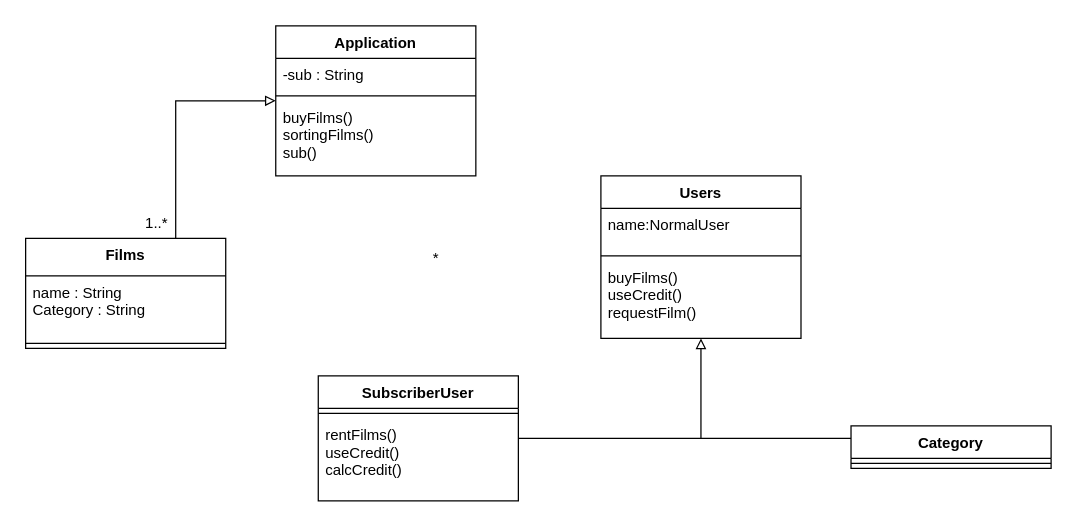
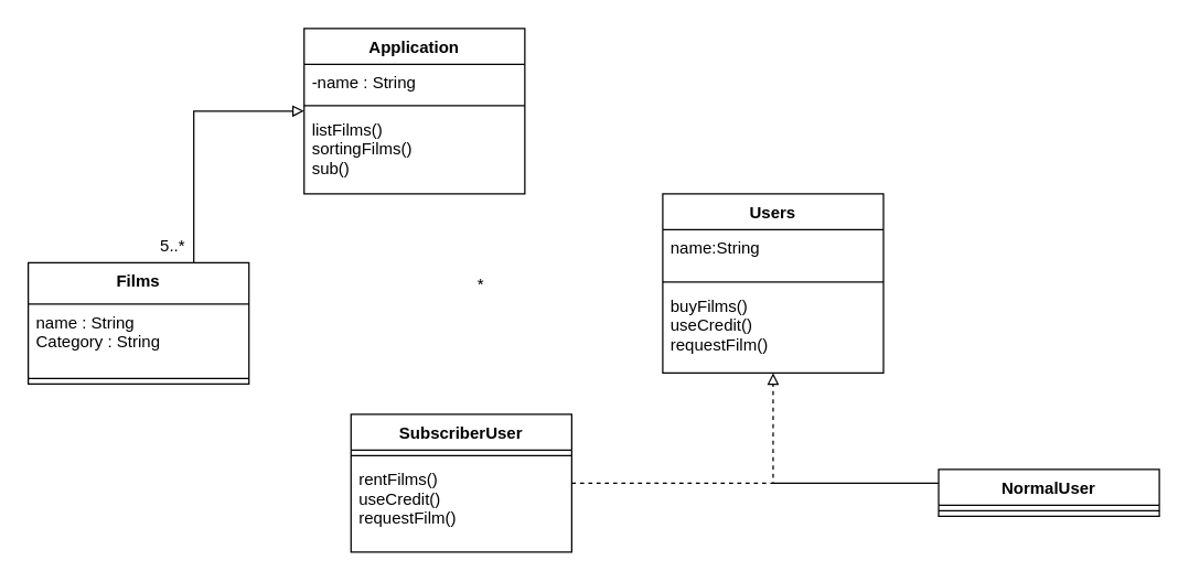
- <mxCell id="3" value="-sub : String" style="text;strokeColor=none;fillColor=none;align=left;verticalAlign=top;spacingLeft=4;spacingRight=4;overflow=hidden;rotatable=0;points=[[0,0.5],[1,0.5]];portConstraint=eastwest;" vertex="1" parent="2"><mxGeometry y="26" width="160" height="26" as="geometry" /></mxCell>
+ <mxCell id="3" value="-name : String" style="text;strokeColor=none;fillColor=none;align=left;verticalAlign=top;spacingLeft=4;spacingRight=4;overflow=hidden;rotatable=0;points=[[0,0.5],[1,0.5]];portConstraint=eastwest;" vertex="1" parent="2"><mxGeometry y="26" width="160" height="26" as="geometry" /></mxCell>
- <mxCell id="5" value="buyFilms()&#10;sortingFilms()&#10;sub()" style="text;strokeColor=none;fillColor=none;align=left;verticalAlign=top;spacingLeft=4;spacingRight=4;overflow=hidden;rotatable=0;points=[[0,0.5],[1,0.5]];portConstraint=eastwest;" vertex="1" parent="2"><mxGeometry y="60" width="160" height="60" as="geometry" /></mxCell>
+ <mxCell id="5" value="listFilms()&#10;sortingFilms()&#10;sub()" style="text;strokeColor=none;fillColor=none;align=left;verticalAlign=top;spacingLeft=4;spacingRight=4;overflow=hidden;rotatable=0;points=[[0,0.5],[1,0.5]];portConstraint=eastwest;" vertex="1" parent="2"><mxGeometry y="60" width="160" height="60" as="geometry" /></mxCell>
- <mxCell id="22" value="1..*" style="text;strokeColor=none;fillColor=none;align=left;verticalAlign=top;spacingLeft=4;spacingRight=4;overflow=hidden;rotatable=0;points=[[0,0.5],[1,0.5]];portConstraint=eastwest;" vertex="1" parent="1"><mxGeometry x="110" y="164" width="100" height="26" as="geometry" /></mxCell>
+ <mxCell id="22" value="5..*" style="text;strokeColor=none;fillColor=none;align=left;verticalAlign=top;spacingLeft=4;spacingRight=4;overflow=hidden;rotatable=0;points=[[0,0.5],[1,0.5]];portConstraint=eastwest;" vertex="1" parent="1"><mxGeometry x="110" y="164" width="100" height="26" as="geometry" /></mxCell>
- <mxCell id="7" value="name:NormalUser" style="text;strokeColor=none;fillColor=none;align=left;verticalAlign=top;spacingLeft=4;spacingRight=4;overflow=hidden;rotatable=0;points=[[0,0.5],[1,0.5]];portConstraint=eastwest;" vertex="1" parent="6"><mxGeometry y="26" width="160" height="34" as="geometry" /></mxCell>
+ <mxCell id="7" value="name:String" style="text;strokeColor=none;fillColor=none;align=left;verticalAlign=top;spacingLeft=4;spacingRight=4;overflow=hidden;rotatable=0;points=[[0,0.5],[1,0.5]];portConstraint=eastwest;" vertex="1" parent="6"><mxGeometry y="26" width="160" height="34" as="geometry" /></mxCell>
- <mxCell id="13" value="rentFilms()&#10;useCredit()&#10;calcCredit()" style="text;strokeColor=none;fillColor=none;align=left;verticalAlign=top;spacingLeft=4;spacingRight=4;overflow=hidden;rotatable=0;points=[[0,0.5],[1,0.5]];portConstraint=eastwest;" vertex="1" parent="11"><mxGeometry y="34" width="160" height="66" as="geometry" /></mxCell>
+ <mxCell id="13" value="rentFilms()&#10;useCredit()&#10;requestFilm()" style="text;strokeColor=none;fillColor=none;align=left;verticalAlign=top;spacingLeft=4;spacingRight=4;overflow=hidden;rotatable=0;points=[[0,0.5],[1,0.5]];portConstraint=eastwest;" vertex="1" parent="11"><mxGeometry y="34" width="160" height="66" as="geometry" /></mxCell>
- <mxCell id="10" style="edgeStyle=orthogonalEdgeStyle;rounded=0;orthogonalLoop=1;jettySize=auto;html=1;endArrow=block;endFill=0;" edge="1" parent="1" source="11" target="6"><mxGeometry relative="1" as="geometry" /></mxCell>
+ <mxCell id="10" style="edgeStyle=orthogonalEdgeStyle;rounded=0;orthogonalLoop=1;jettySize=auto;html=1;endArrow=block;endFill=0;dashed=1;" edge="1" parent="1" source="11" target="6"><mxGeometry relative="1" as="geometry" /></mxCell>
- <mxCell id="15" value="Category" style="swimlane;fontStyle=1;align=center;verticalAlign=top;childLayout=stackLayout;horizontal=1;startSize=26;horizontalStack=0;resizeParent=1;resizeParentMax=0;resizeLast=0;collapsible=1;marginBottom=0;" vertex="1" parent="1"><mxGeometry x="680" y="340" width="160" height="34" as="geometry" /></mxCell>
+ <mxCell id="15" value="NormalUser" style="swimlane;fontStyle=1;align=center;verticalAlign=top;childLayout=stackLayout;horizontal=1;startSize=26;horizontalStack=0;resizeParent=1;resizeParentMax=0;resizeLast=0;collapsible=1;marginBottom=0;" vertex="1" parent="1"><mxGeometry x="680" y="340" width="160" height="34" as="geometry" /></mxCell>
